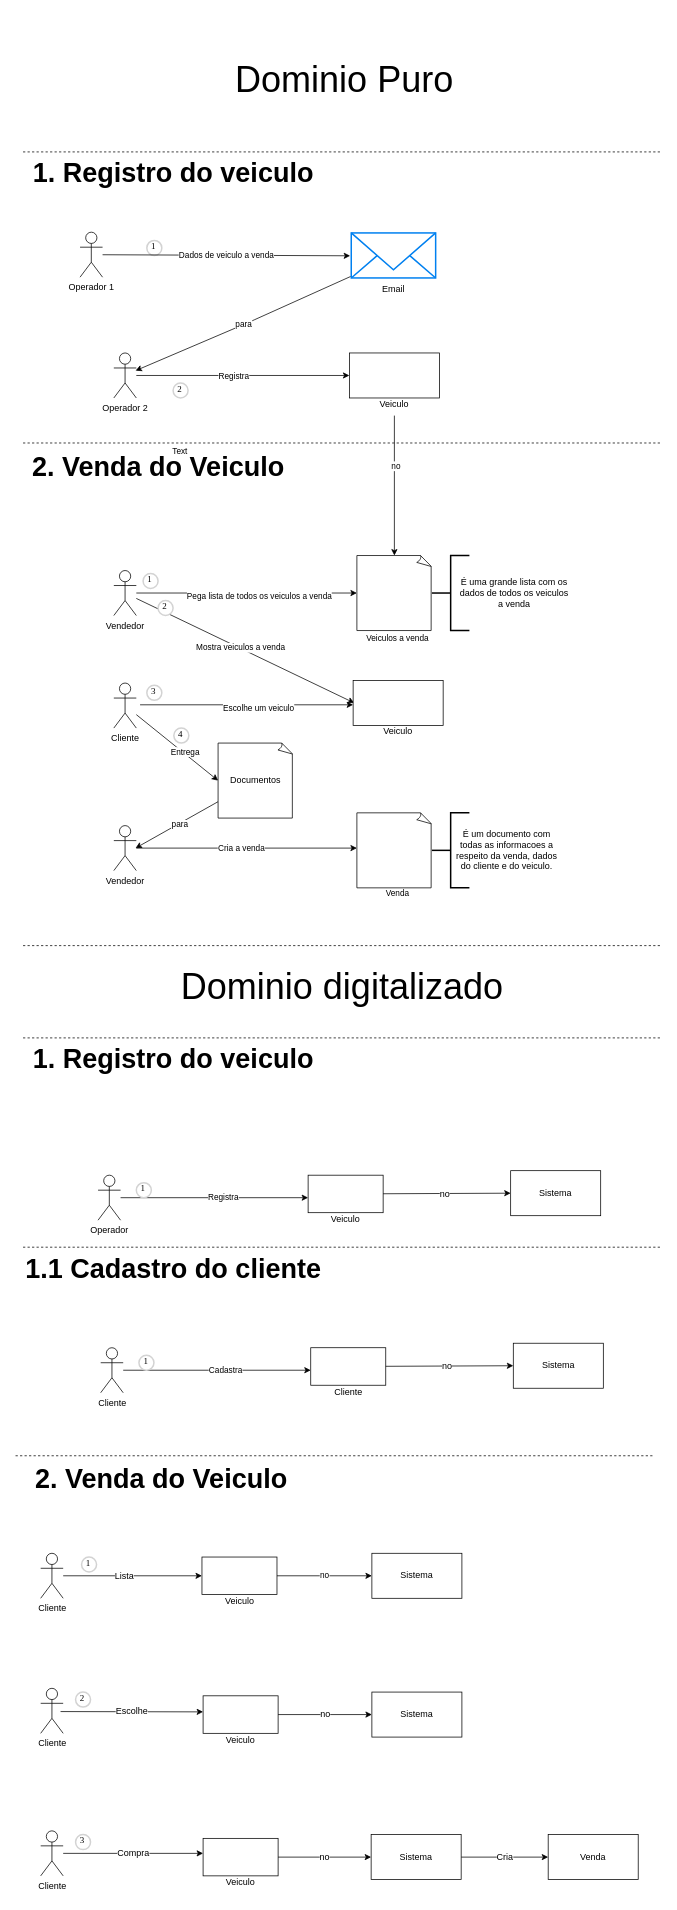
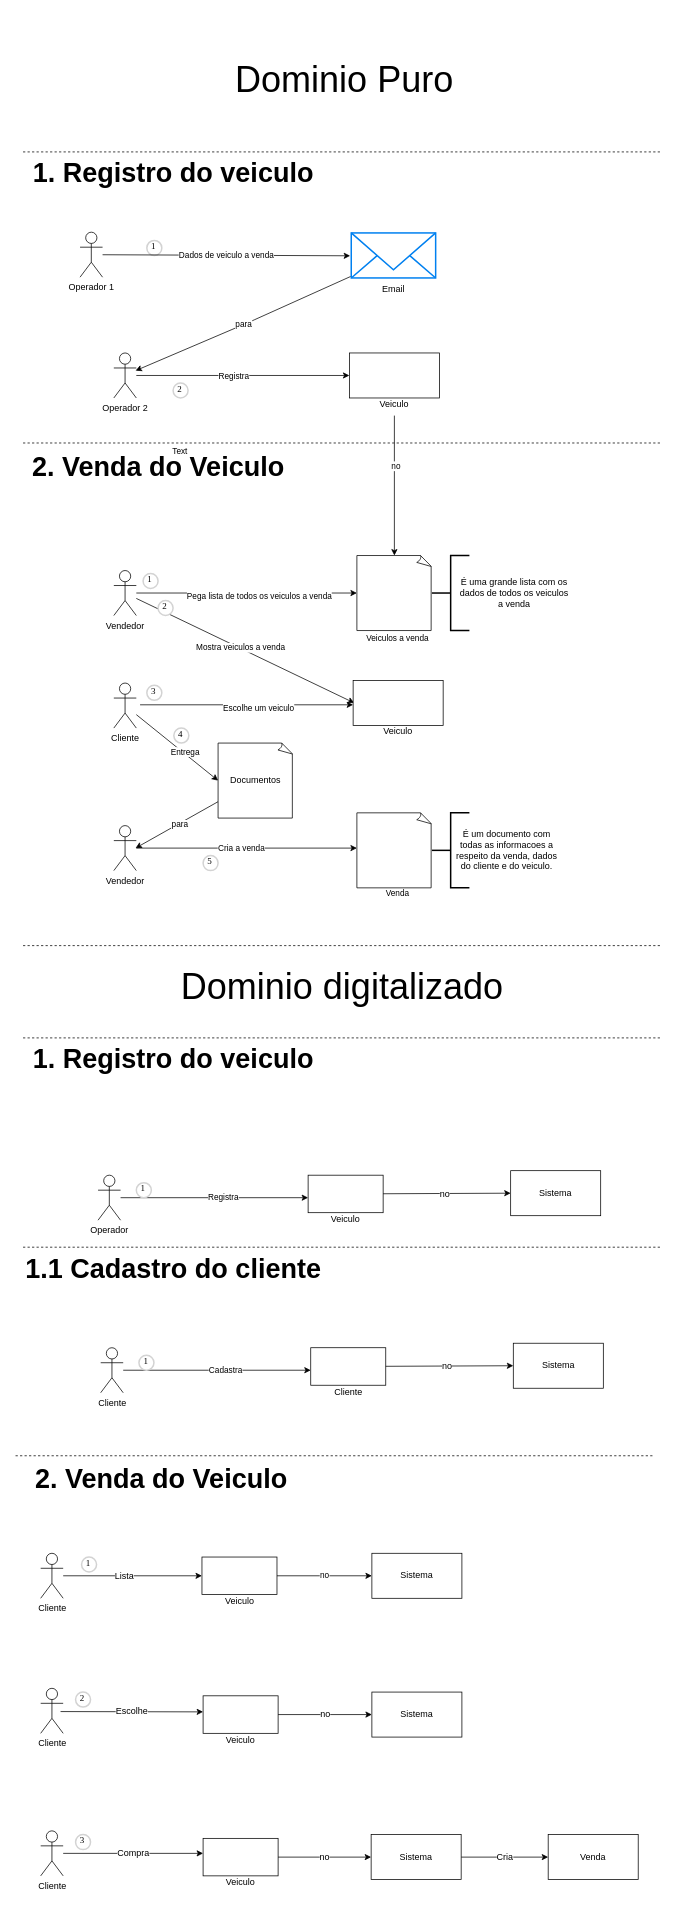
+ <mxCell id="28" value="5" style="ellipse;whiteSpace=wrap;html=1;aspect=fixed;strokeWidth=2;fontFamily=Tahoma;spacingBottom=4;spacingRight=2;strokeColor=#d3d3d3;" parent="1" vertex="1"><mxGeometry x="270" y="1140" width="20" height="20" as="geometry" /></mxCell>
